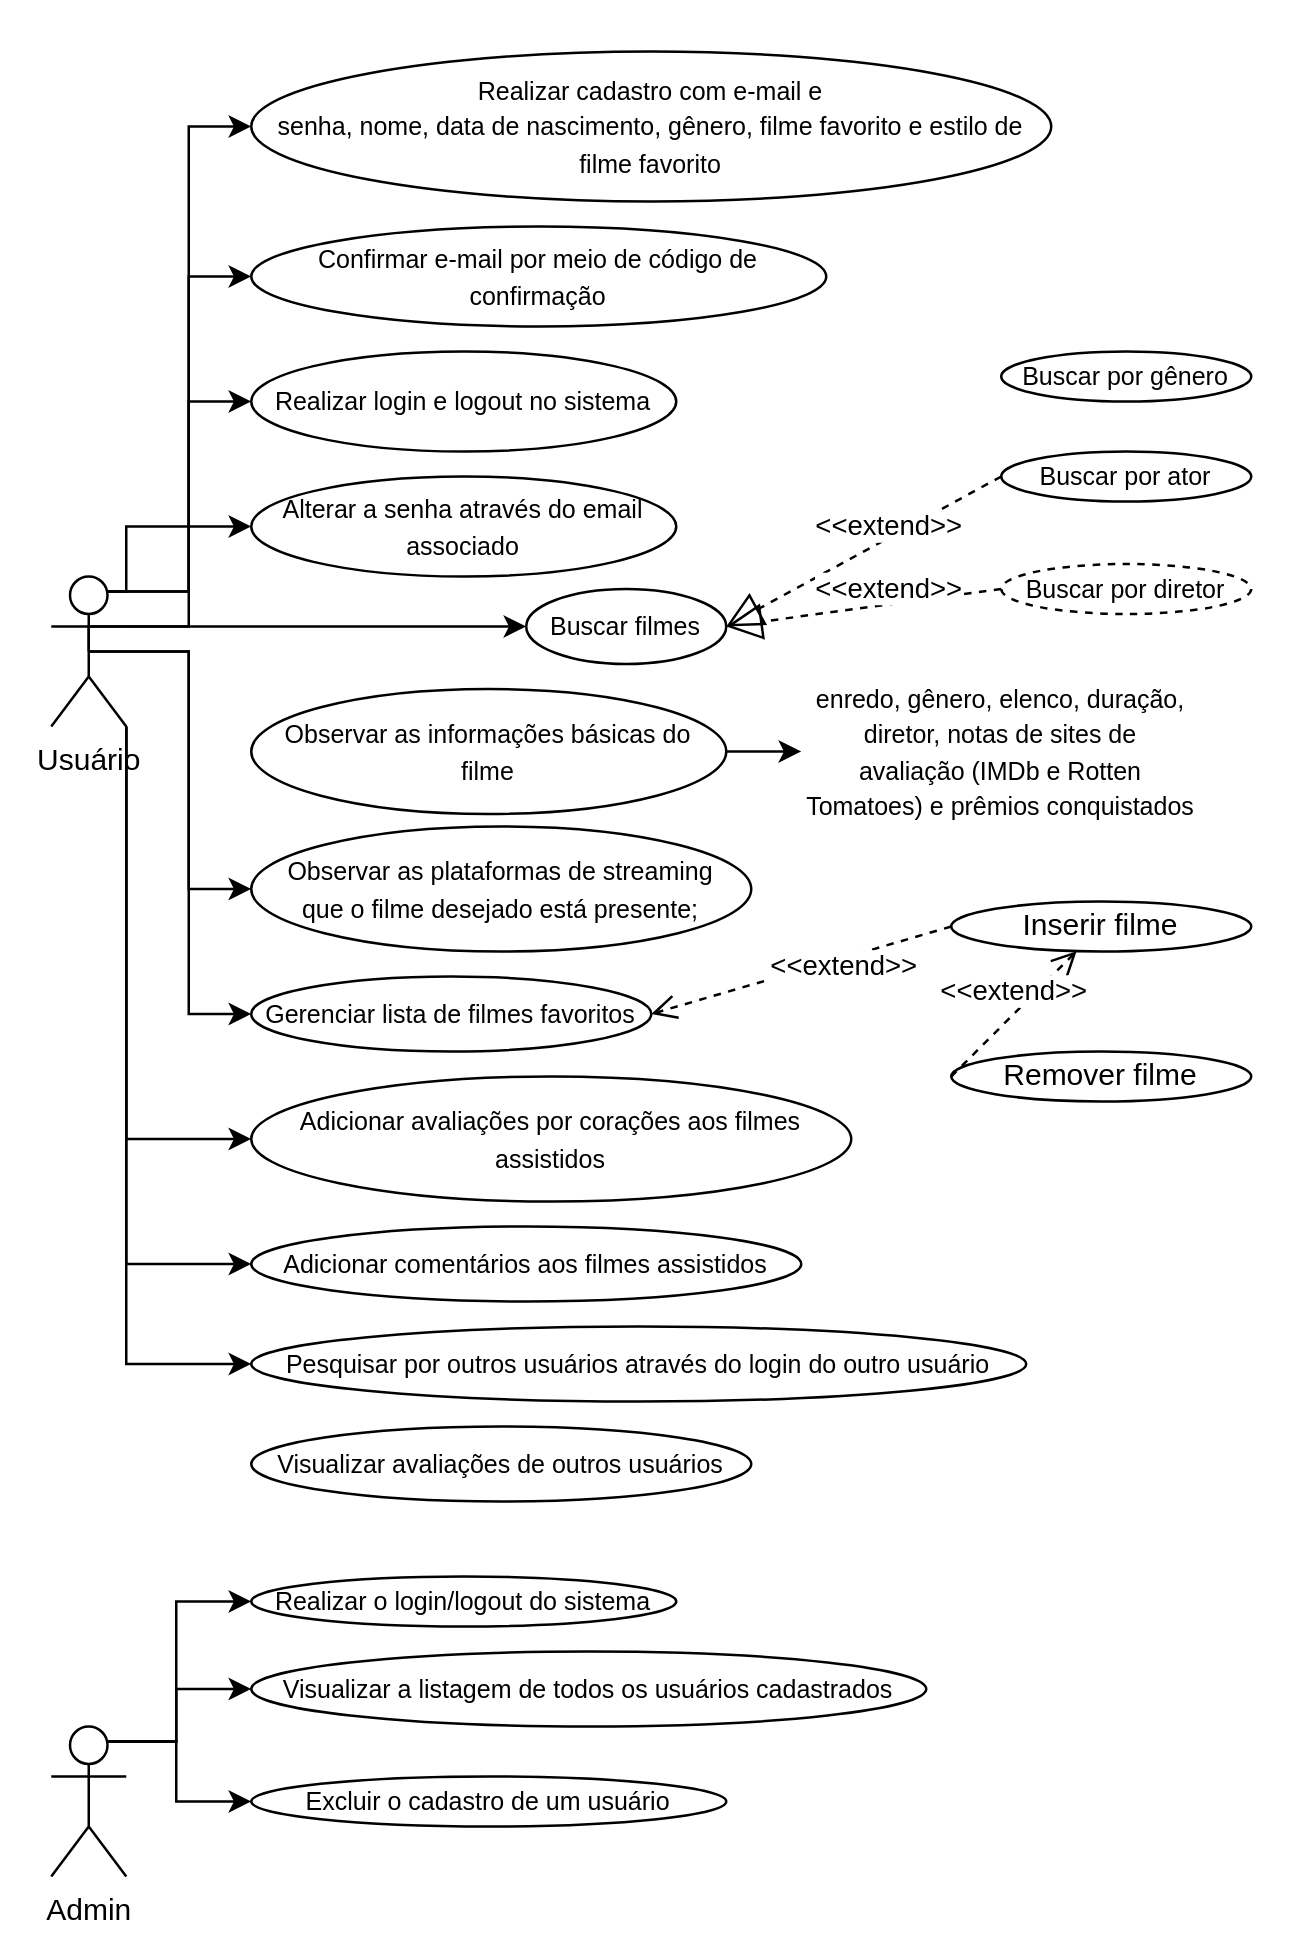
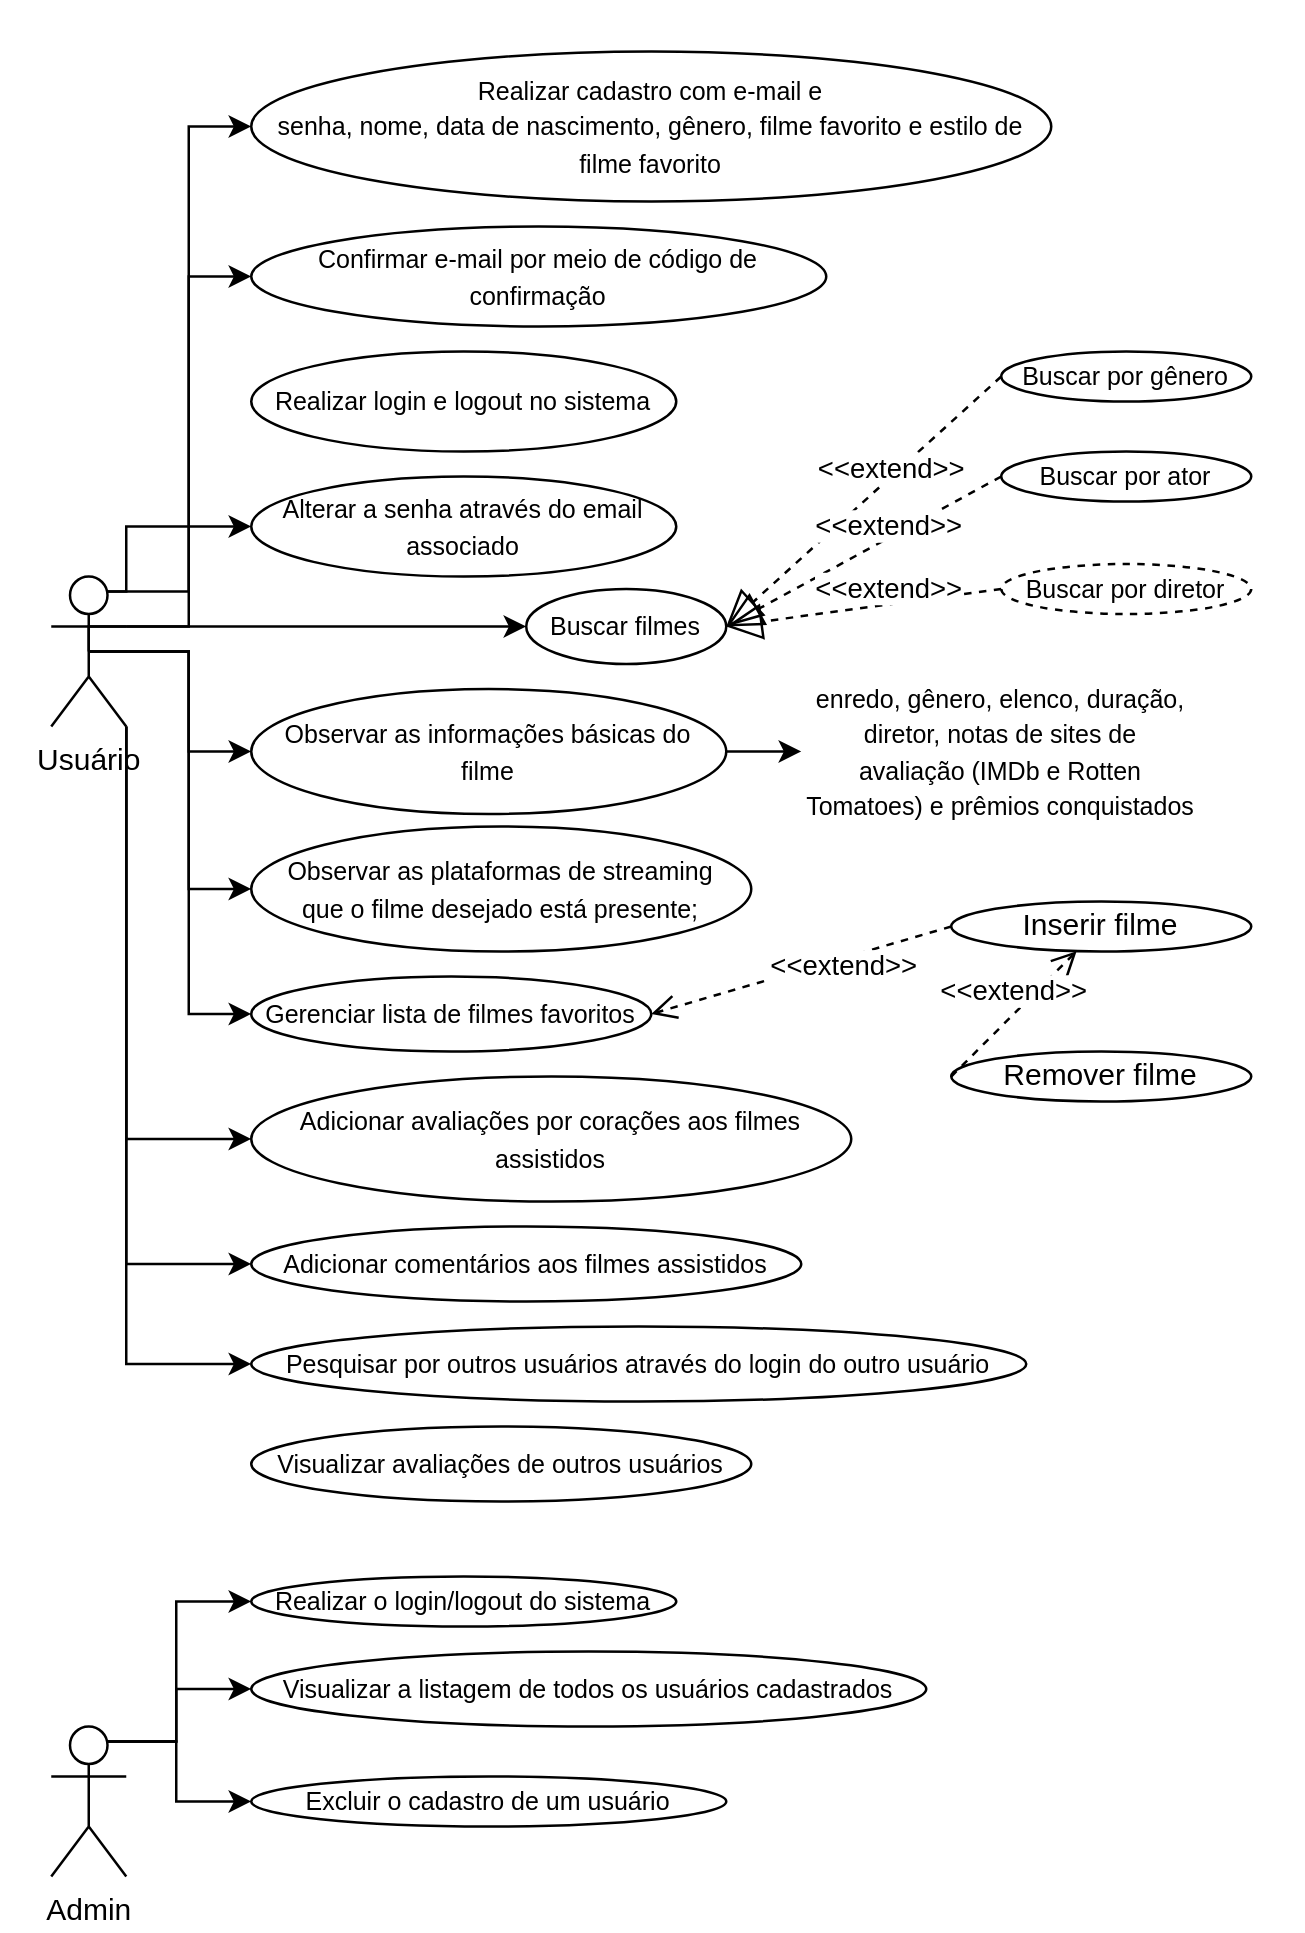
- <mxCell id="4" style="edgeStyle=orthogonalEdgeStyle;rounded=0;orthogonalLoop=1;jettySize=auto;html=1;exitX=0.75;exitY=0.1;exitDx=0;exitDy=0;exitPerimeter=0;entryX=0;entryY=0.5;entryDx=0;entryDy=0;" parent="1" source="13" target="16" edge="1"><mxGeometry relative="1" as="geometry" /></mxCell>
+ <mxCell id="39" value="" style="endArrow=block;dashed=1;endFill=0;endSize=12;html=1;rounded=0;exitX=0;exitY=0.5;exitDx=0;exitDy=0;entryX=1;entryY=0.5;entryDx=0;entryDy=0;" parent="1" source="38" target="18" edge="1"><mxGeometry width="160" relative="1" as="geometry"><mxPoint x="375" y="340" as="sourcePoint" /><mxPoint x="240" y="400" as="targetPoint" /></mxGeometry></mxCell>
+ <mxCell id="40" value="&amp;lt;&amp;lt;extend&amp;gt;&amp;gt;" style="edgeLabel;html=1;align=center;verticalAlign=middle;resizable=0;points=[];" parent="39" vertex="1" connectable="0"><mxGeometry x="-0.114" y="2" relative="1" as="geometry"><mxPoint x="3" y="-9" as="offset" /></mxGeometry></mxCell>
+ <mxCell id="7" style="edgeStyle=orthogonalEdgeStyle;rounded=0;orthogonalLoop=1;jettySize=auto;html=1;exitX=0.5;exitY=0.5;exitDx=0;exitDy=0;exitPerimeter=0;" parent="1" source="13" target="19" edge="1"><mxGeometry relative="1" as="geometry" /></mxCell>
